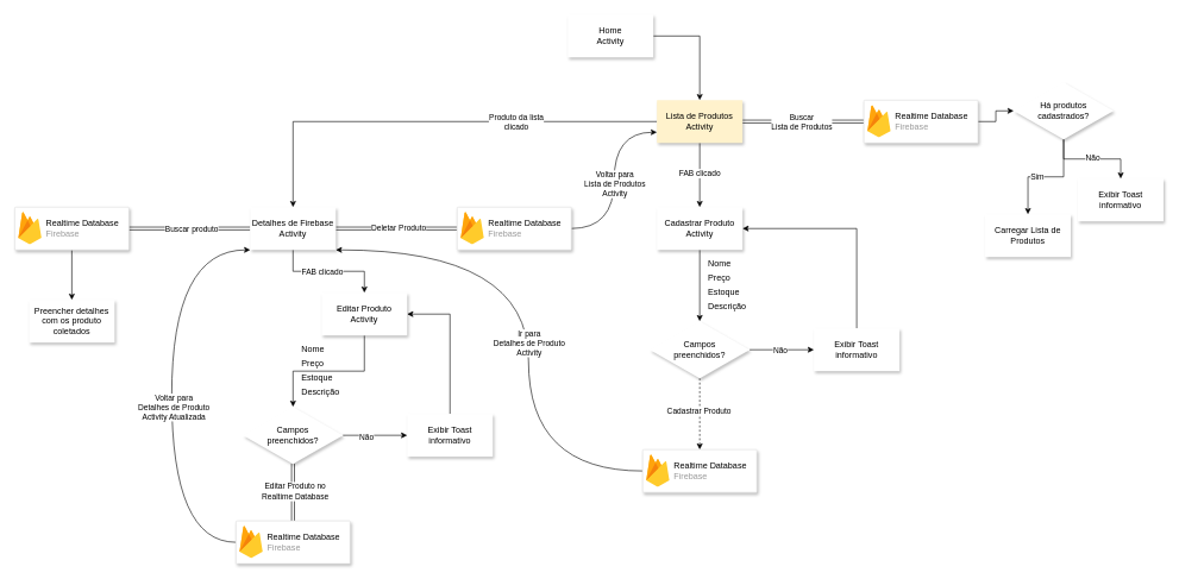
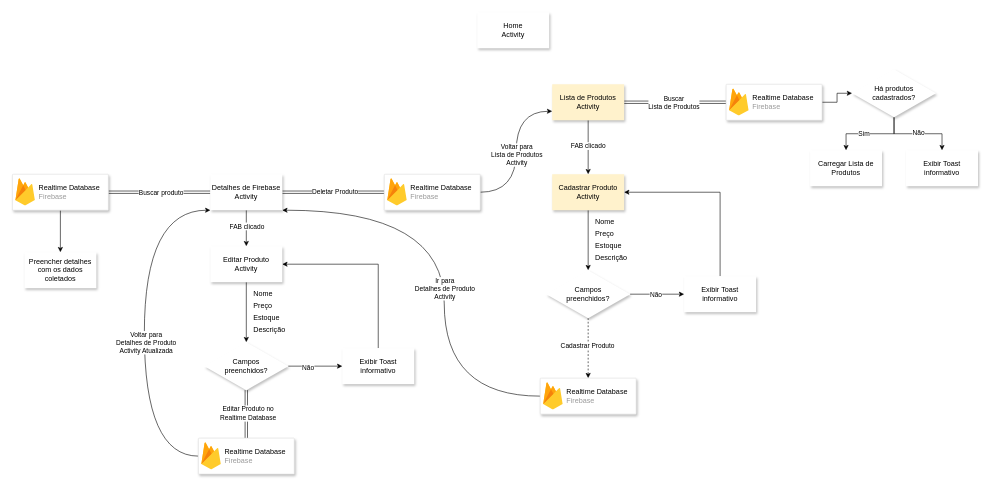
- <mxCell id="2" value="" style="edgeStyle=orthogonalEdgeStyle;rounded=0;orthogonalLoop=1;jettySize=auto;html=1;" edge="1" parent="1" source="3" target="10"><mxGeometry relative="1" as="geometry" /></mxCell>
- <mxCell id="4" style="edgeStyle=orthogonalEdgeStyle;rounded=0;orthogonalLoop=1;jettySize=auto;html=1;exitX=0;exitY=0.5;exitDx=0;exitDy=0;" edge="1" parent="1" source="10" target="17"><mxGeometry relative="1" as="geometry" /></mxCell>
- <mxCell id="5" value="Produto da lista&lt;br&gt;clicado" style="edgeLabel;html=1;align=center;verticalAlign=middle;resizable=0;points=[];" vertex="1" connectable="0" parent="4"><mxGeometry x="-0.373" relative="1" as="geometry"><mxPoint as="offset" /></mxGeometry></mxCell>
- <mxCell id="21" value="Cadastrar Produto&lt;br&gt;Activity" style="whiteSpace=wrap;html=1;rounded=0;shadow=1;strokeColor=none;" vertex="1" parent="1"><mxGeometry x="920" y="290" width="120" height="60" as="geometry" /></mxCell>
+ <mxCell id="21" value="Cadastrar Produto&lt;br&gt;Activity" style="whiteSpace=wrap;html=1;rounded=0;shadow=1;strokeColor=none;fillColor=#fff2cc;" vertex="1" parent="1"><mxGeometry x="920" y="290" width="120" height="60" as="geometry" /></mxCell>
- <mxCell id="30" value="Carregar Lista de Produtos" style="rounded=0;whiteSpace=wrap;html=1;shadow=1;strokeColor=none;" vertex="1" parent="1"><mxGeometry x="1380" y="300" width="120" height="60" as="geometry" /></mxCell>
+ <mxCell id="30" value="Carregar Lista de Produtos" style="rounded=0;whiteSpace=wrap;html=1;shadow=1;strokeColor=none;" vertex="1" parent="1"><mxGeometry x="1350" y="250" width="120" height="60" as="geometry" /></mxCell>
- <mxCell id="19" value="Editar Produto&lt;br&gt;Activity" style="whiteSpace=wrap;html=1;rounded=0;shadow=1;strokeColor=none;" vertex="1" parent="1"><mxGeometry x="450" y="410" width="120" height="60" as="geometry" /></mxCell>
+ <mxCell id="19" value="Editar Produto&lt;br&gt;Activity" style="whiteSpace=wrap;html=1;rounded=0;shadow=1;strokeColor=none;" vertex="1" parent="1"><mxGeometry x="350" y="410" width="120" height="60" as="geometry" /></mxCell>
- <mxCell id="33" value="Preencher detalhes com os produto coletados" style="rounded=0;whiteSpace=wrap;html=1;shadow=1;strokeColor=none;" vertex="1" parent="1"><mxGeometry x="40" y="420" width="120" height="60" as="geometry" /></mxCell>
+ <mxCell id="33" value="Preencher detalhes com os dados coletados" style="rounded=0;whiteSpace=wrap;html=1;shadow=1;strokeColor=none;" vertex="1" parent="1"><mxGeometry x="40" y="420" width="120" height="60" as="geometry" /></mxCell>
